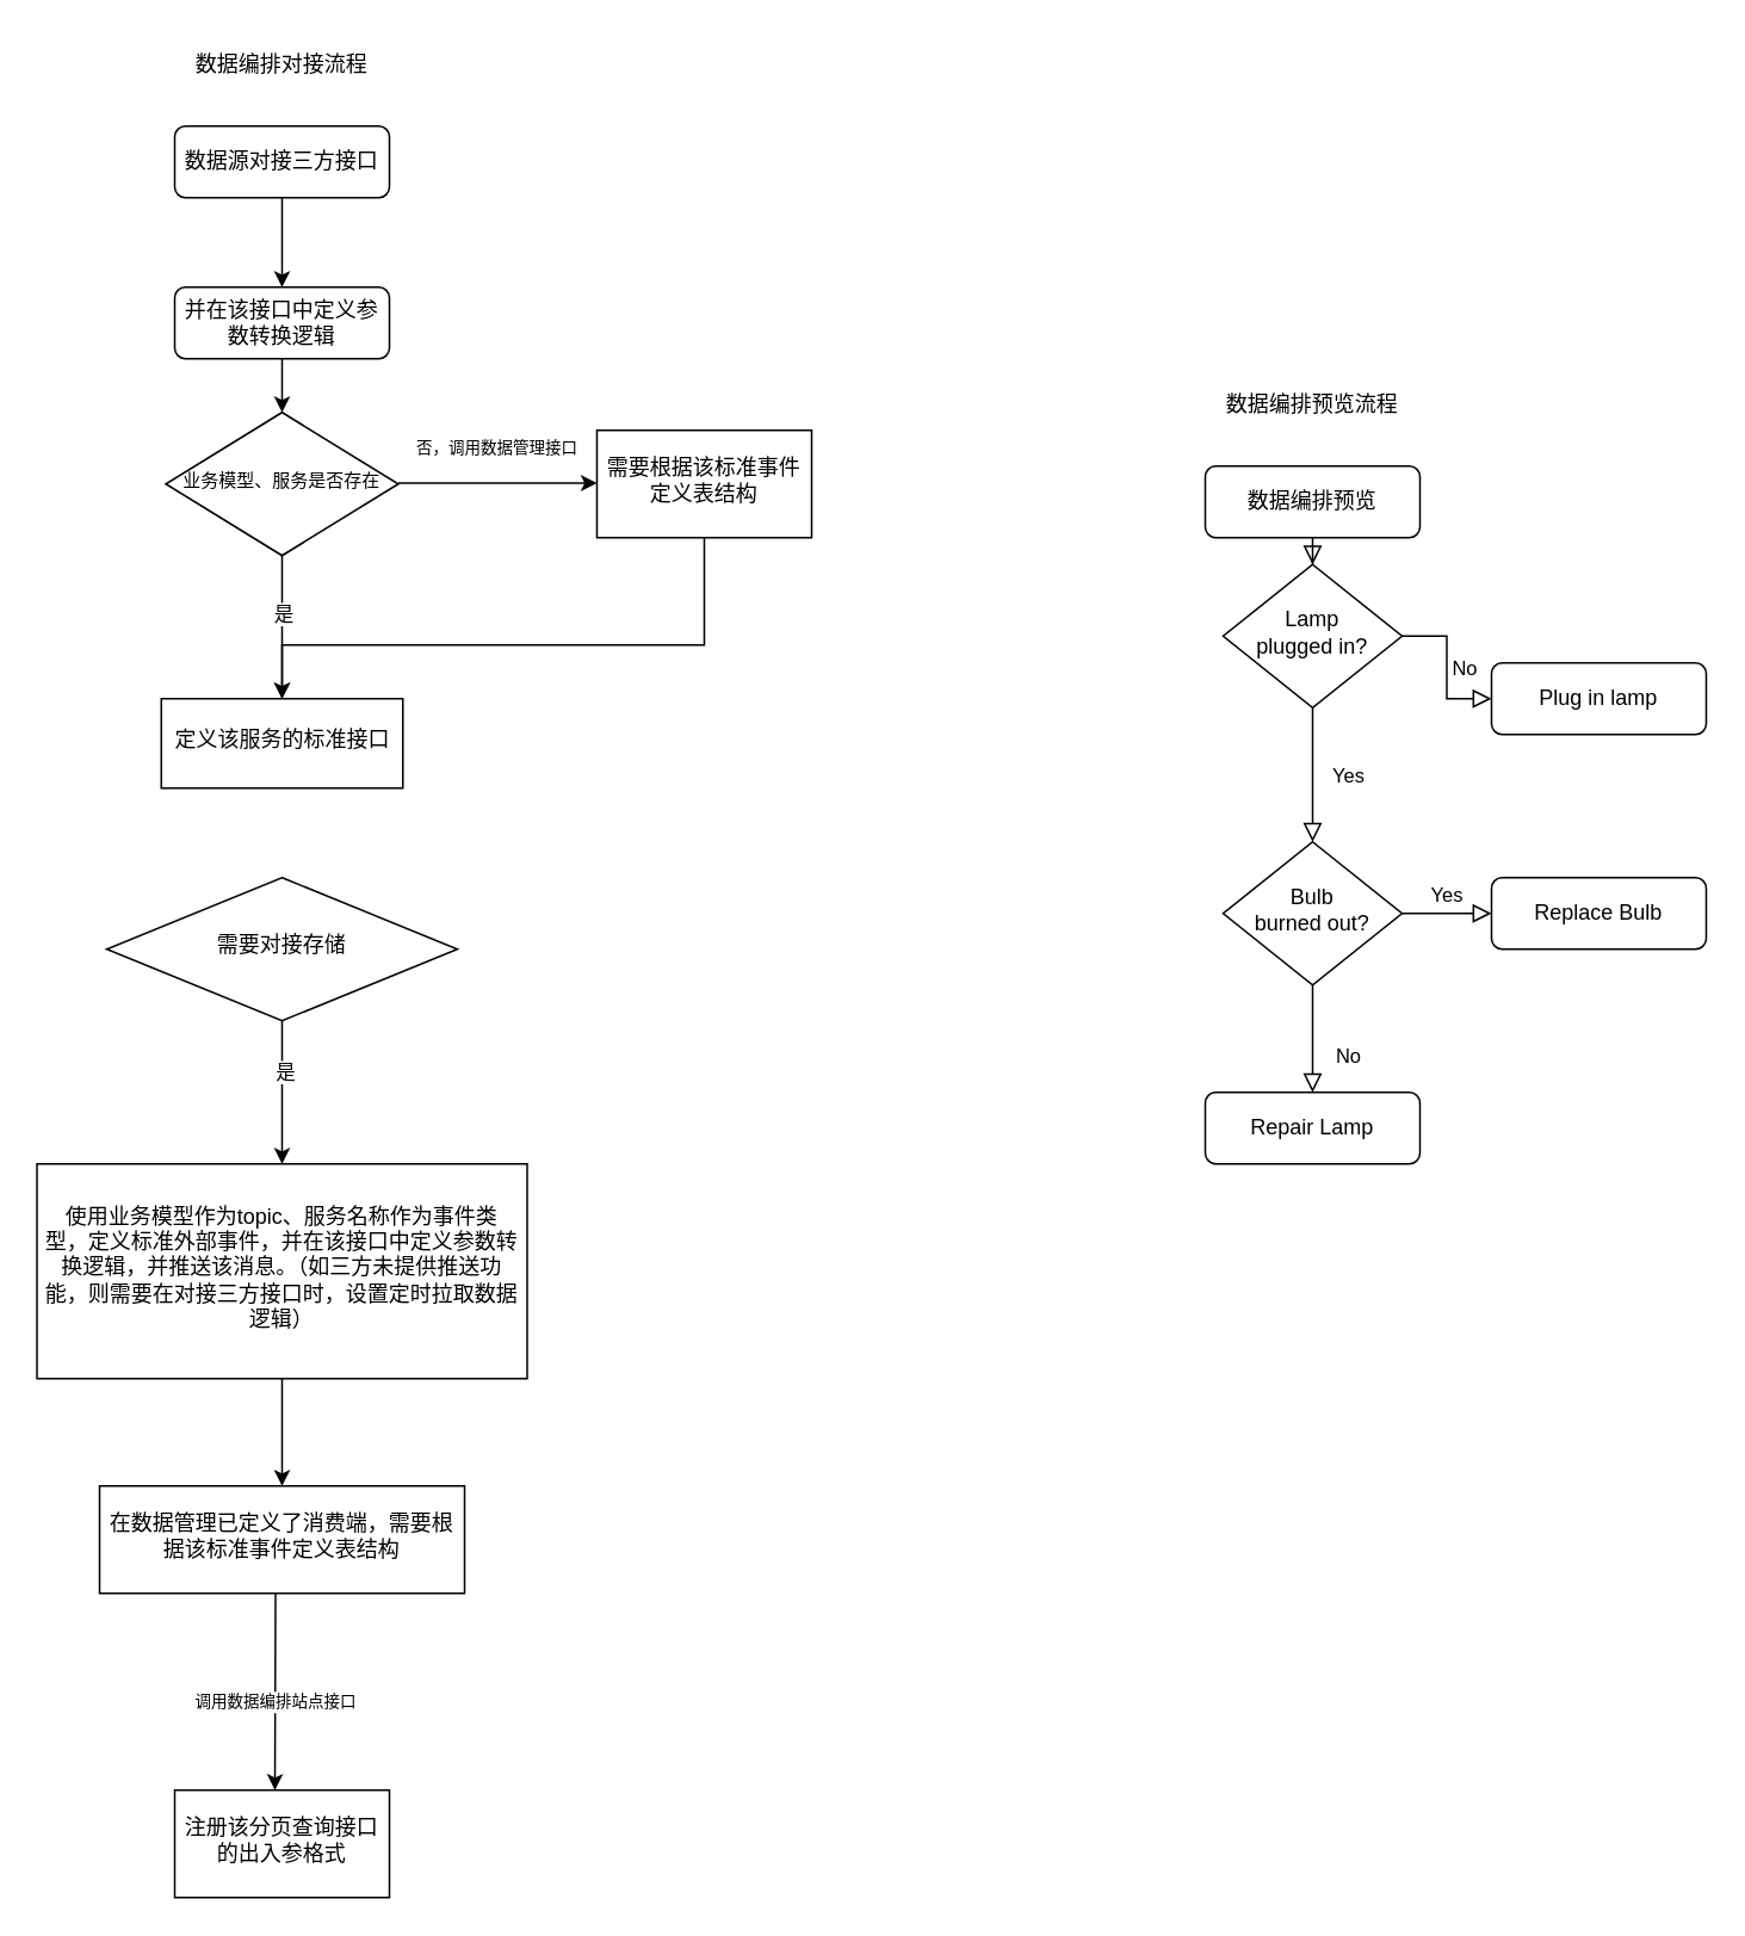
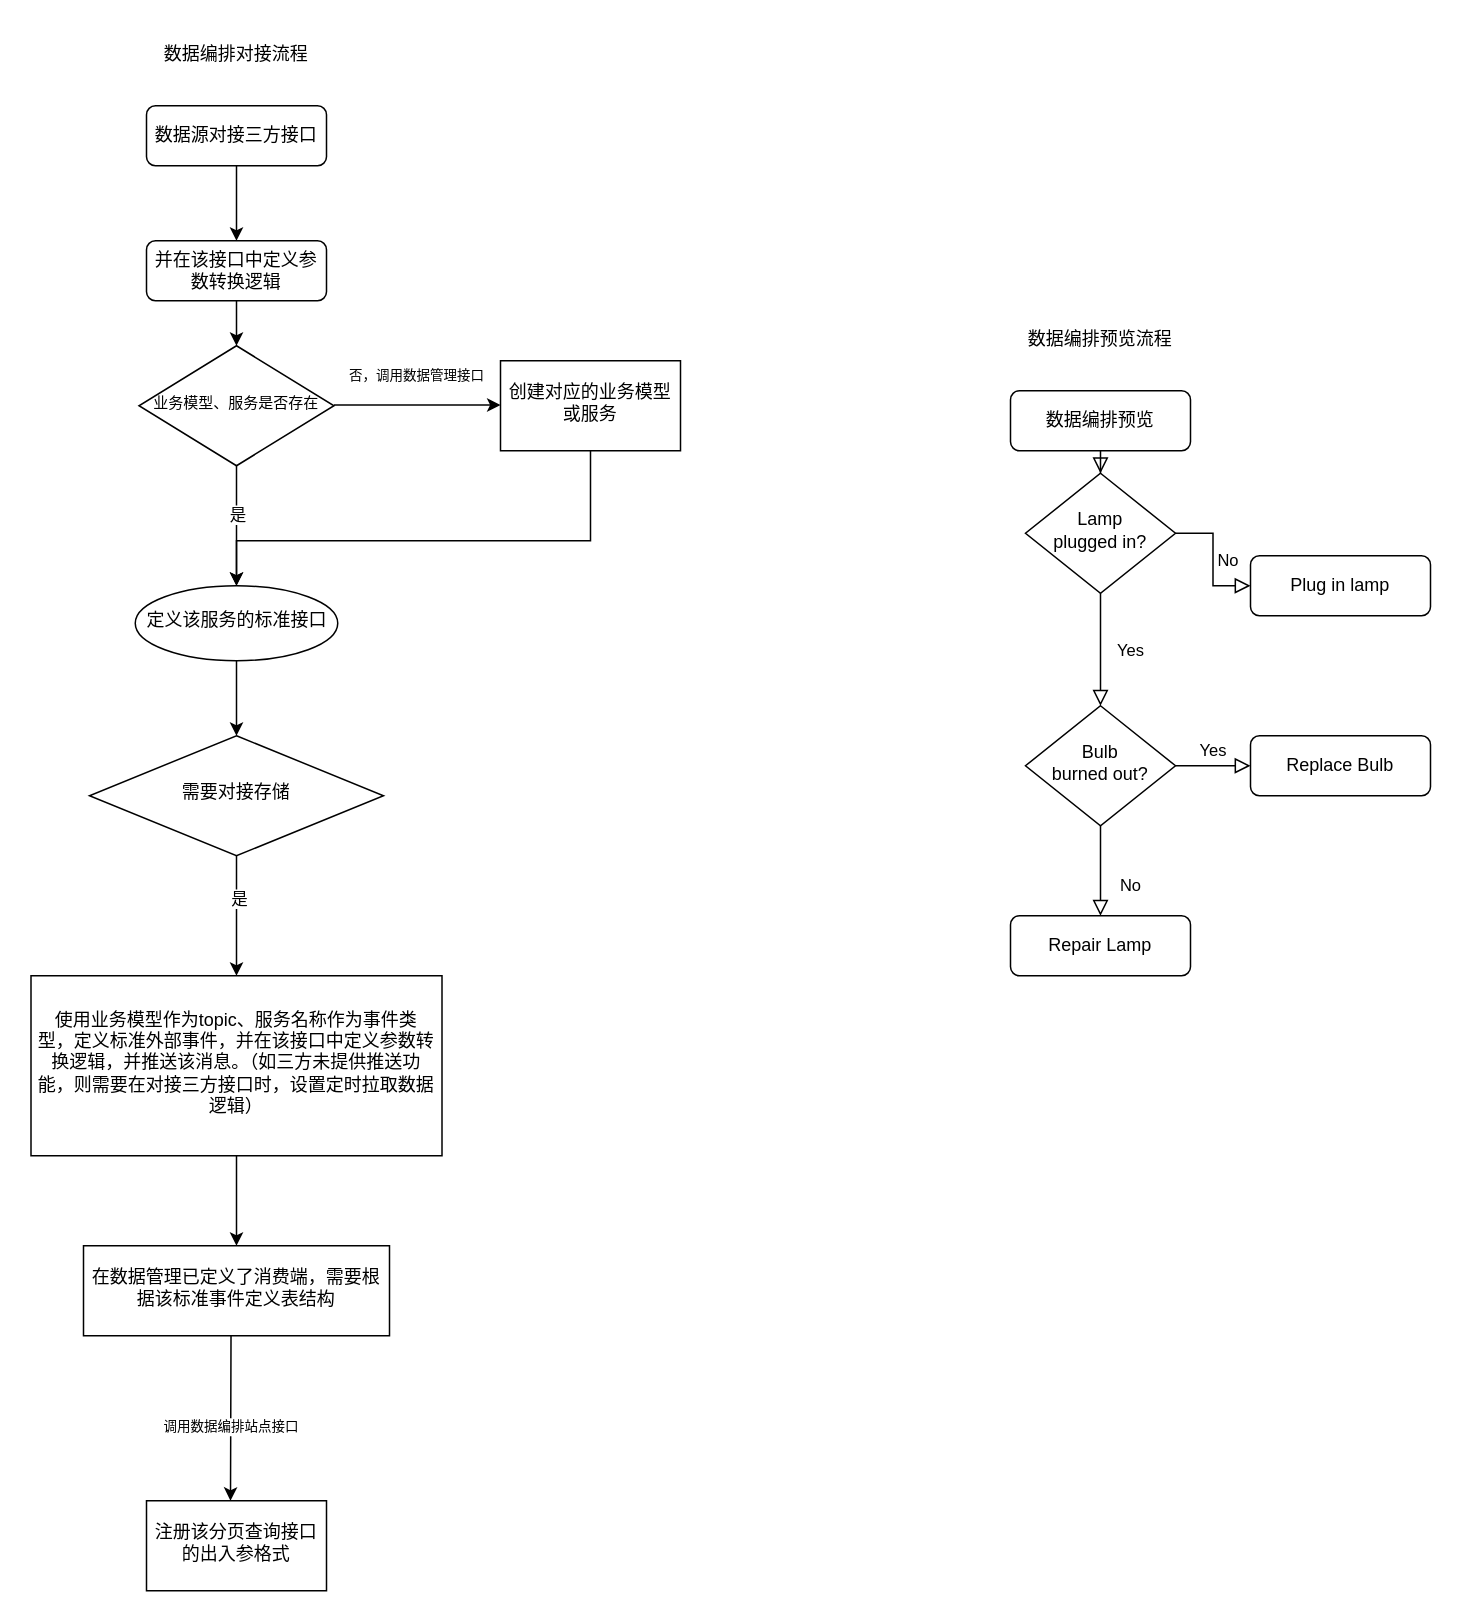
- <mxCell id="25" value="需要根据该标准事件定义表结构" style="whiteSpace=wrap;html=1;shadow=0;strokeWidth=1;spacing=6;spacingTop=-4;" vertex="1" parent="1"><mxGeometry x="333" y="240" width="120" height="60" as="geometry" /></mxCell>
+ <mxCell id="25" value="创建对应的业务模型或服务" style="whiteSpace=wrap;html=1;shadow=0;strokeWidth=1;spacing=6;spacingTop=-4;" vertex="1" parent="1"><mxGeometry x="333" y="240" width="120" height="60" as="geometry" /></mxCell>
- <mxCell id="29" value="定义该服务的标准接口" style="whiteSpace=wrap;html=1;shadow=0;strokeWidth=1;spacing=6;spacingTop=-4;" vertex="1" parent="1"><mxGeometry x="89.5" y="390" width="135" height="50" as="geometry" /></mxCell>
+ <mxCell id="29" value="定义该服务的标准接口" style="ellipse;whiteSpace=wrap;html=1;shadow=0;strokeWidth=1;spacing=6;spacingTop=-4;" vertex="1" parent="1"><mxGeometry x="89.5" y="390" width="135" height="50" as="geometry" /></mxCell>
+ <mxCell id="28" value="" style="edgeStyle=orthogonalEdgeStyle;rounded=0;orthogonalLoop=1;jettySize=auto;html=1;fontFamily=Helvetica;fontSize=11;fontColor=default;labelBackgroundColor=default;resizable=0;" edge="1" parent="1" source="29" target="34"><mxGeometry relative="1" as="geometry" /></mxCell>
